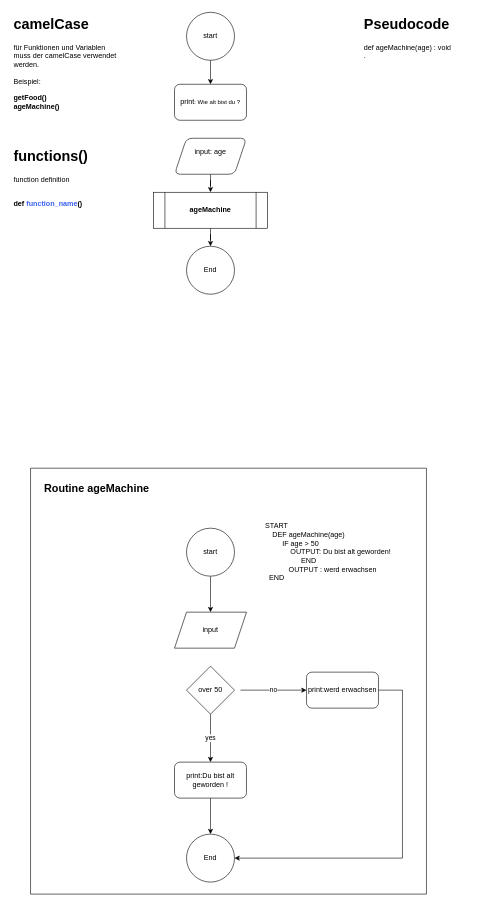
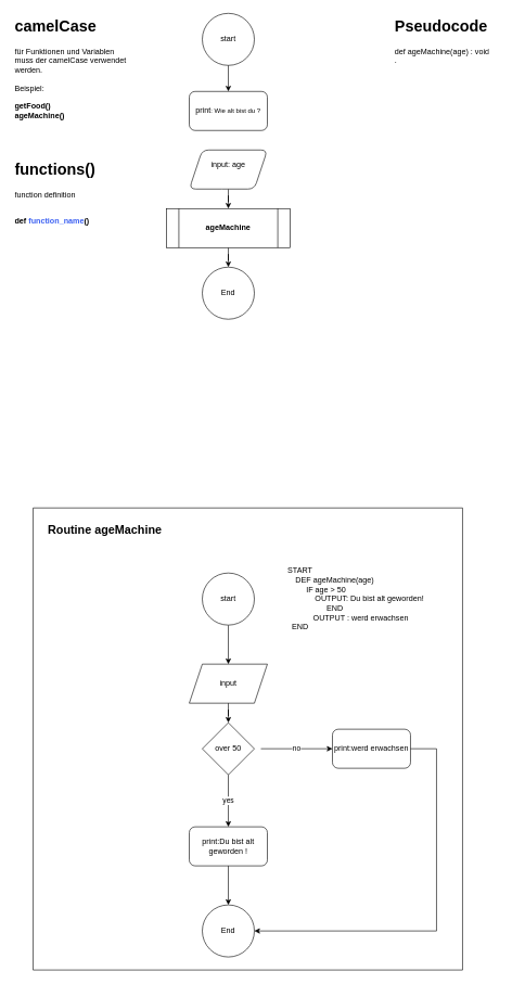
+ <mxCell id="23" value="" style="edgeStyle=orthogonalEdgeStyle;rounded=0;orthogonalLoop=1;jettySize=auto;html=1;" edge="1" parent="1" source="19" target="10"><mxGeometry relative="1" as="geometry" /></mxCell>
